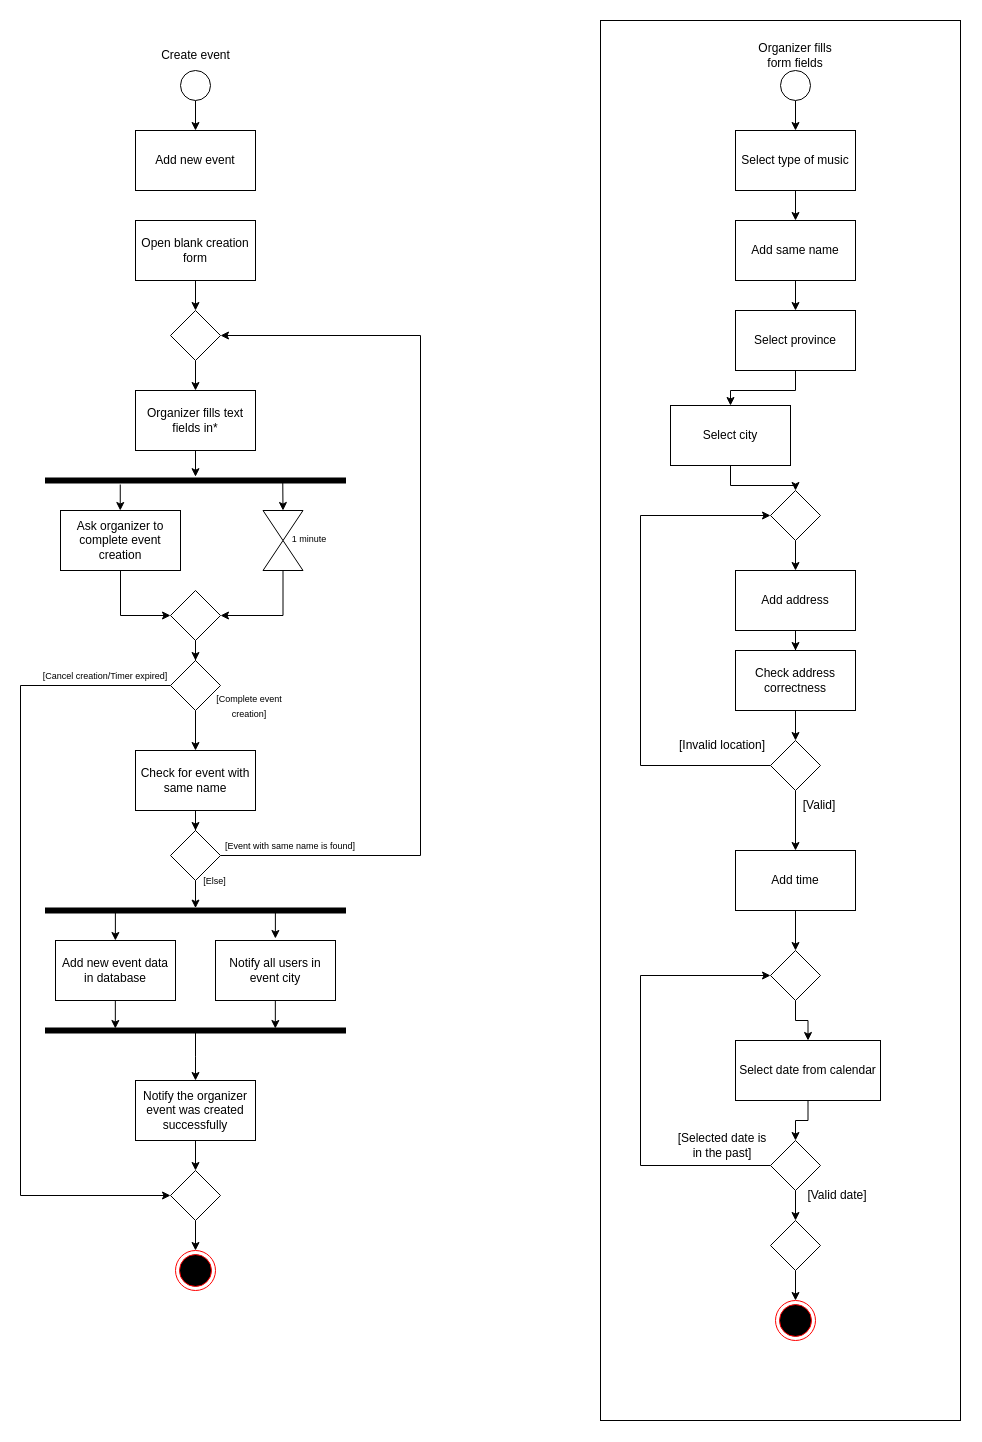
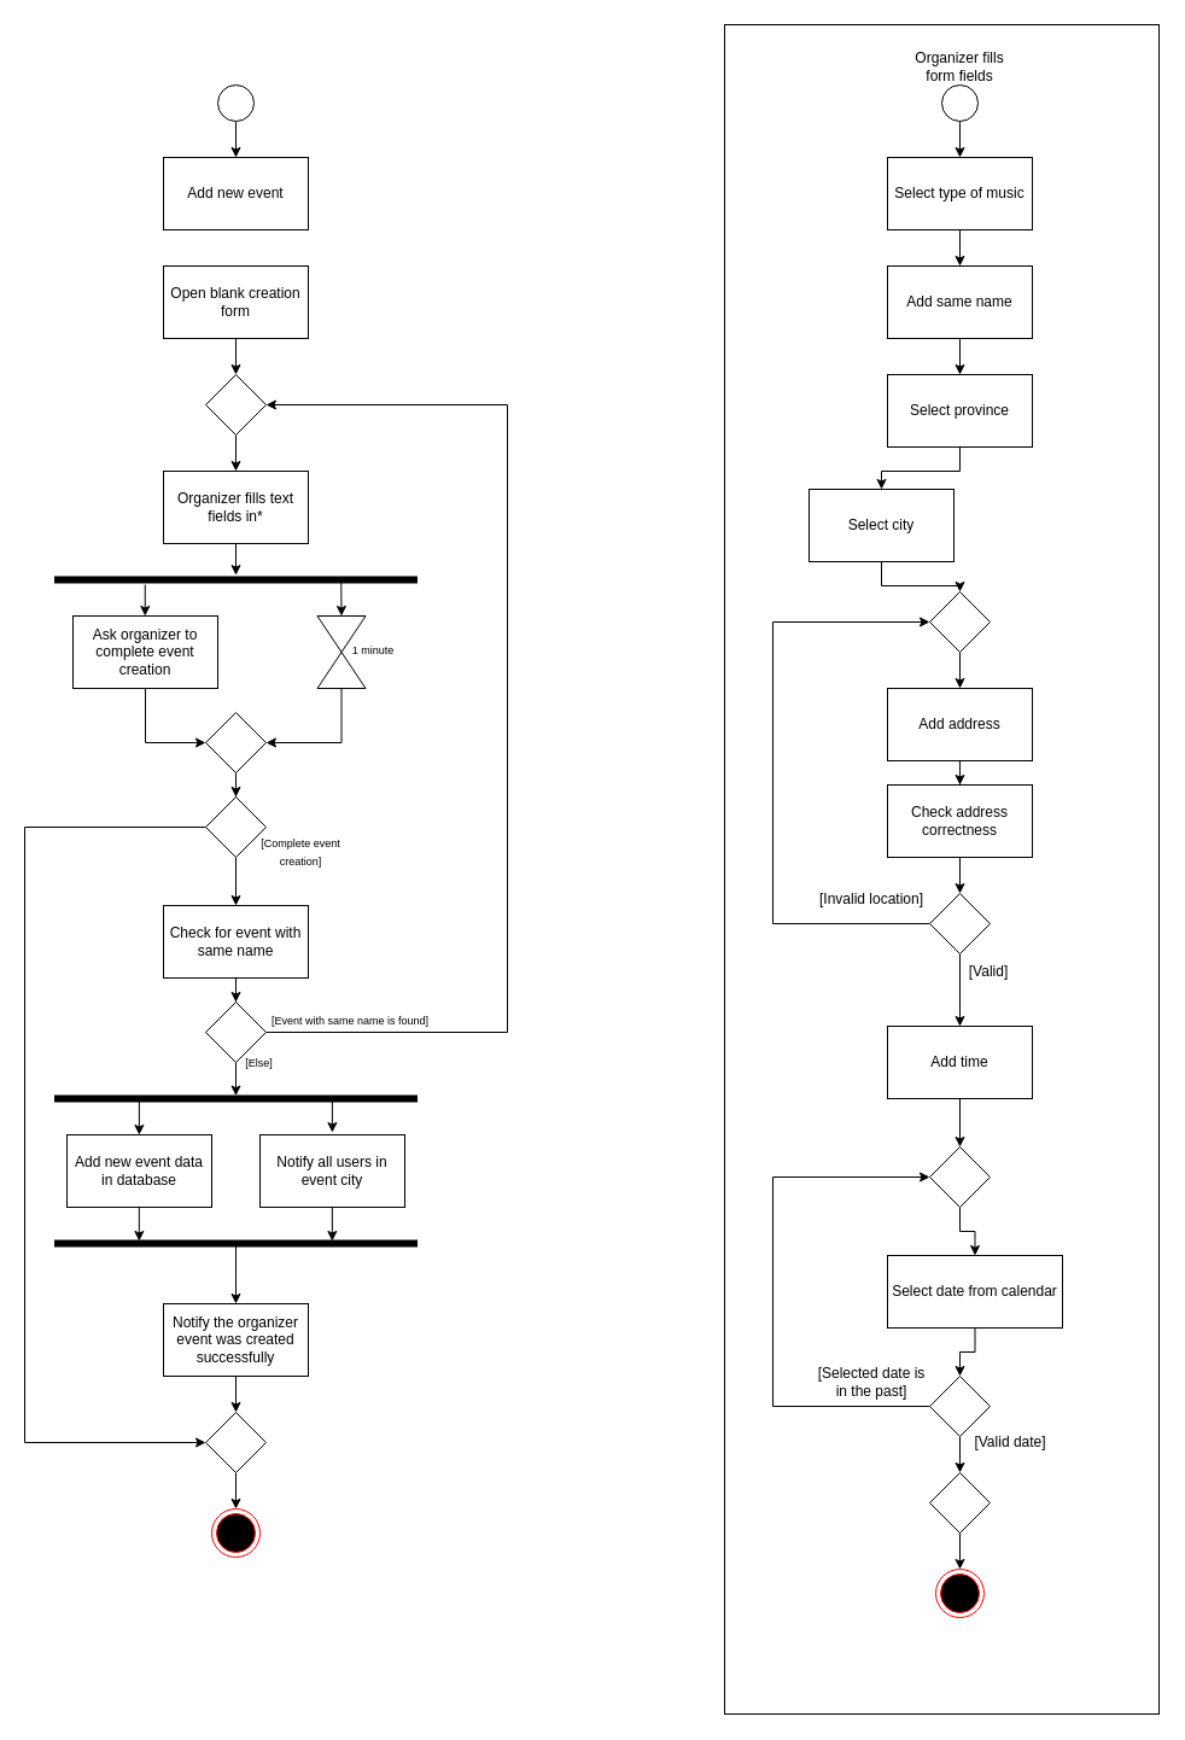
- <mxCell id="7" value="Create event" style="text;html=1;align=center;verticalAlign=middle;whiteSpace=wrap;rounded=0;" vertex="1" parent="1"><mxGeometry x="152.5" y="40" width="85" height="30" as="geometry" /></mxCell>
- <mxCell id="54" value="&lt;font style=&quot;font-size: 9px;&quot;&gt;[Cancel creation/Timer expired]&lt;/font&gt;" style="text;html=1;align=center;verticalAlign=middle;whiteSpace=wrap;rounded=0;" vertex="1" parent="1"><mxGeometry x="40" y="660" width="130" height="30" as="geometry" /></mxCell>
